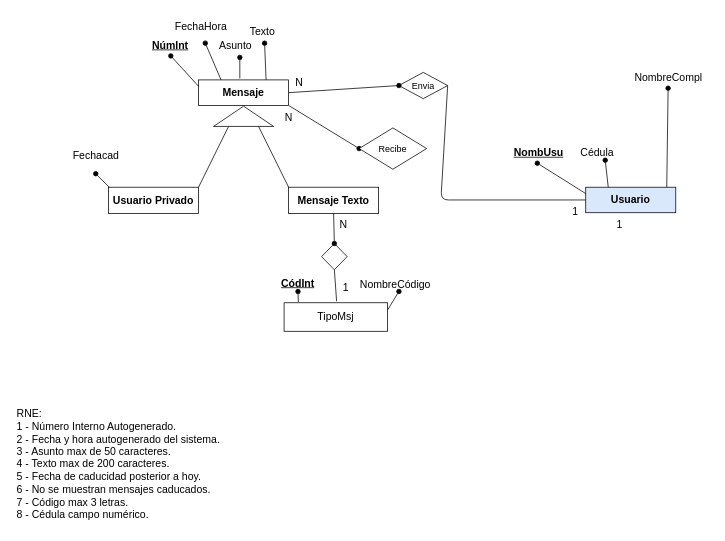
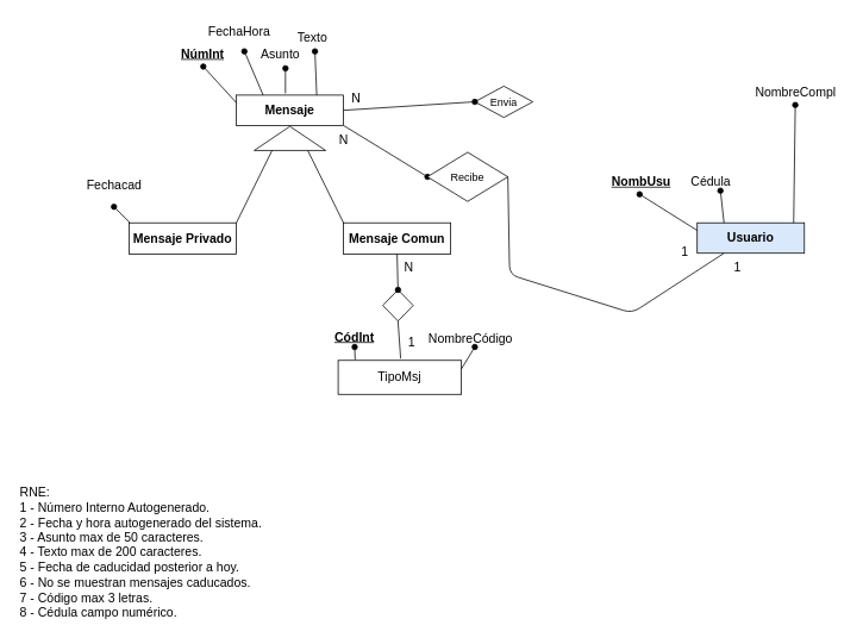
- <mxCell id="23" value="" style="endArrow=none;html=1;rounded=1;fontSize=14;exitX=1;exitY=0.5;exitDx=0;exitDy=0;entryX=0;entryY=0.5;entryDx=0;entryDy=0;" parent="1" source="21" target="17" edge="1"><mxGeometry width="50" height="50" relative="1" as="geometry"><mxPoint x="640" y="256" as="sourcePoint" /><mxPoint x="722" y="266" as="targetPoint" /><Array as="points"><mxPoint x="587" y="266" /></Array></mxGeometry></mxCell>
- <mxCell id="6" value="&lt;font style=&quot;font-size: 14px;&quot;&gt;&lt;b&gt;Usuario Privado&lt;/b&gt;&lt;/font&gt;" style="rounded=0;whiteSpace=wrap;html=1;" parent="1" vertex="1"><mxGeometry x="144" y="249" width="120" height="35" as="geometry" /></mxCell>
+ <mxCell id="6" value="&lt;font style=&quot;font-size: 14px;&quot;&gt;&lt;b&gt;Mensaje Privado&lt;/b&gt;&lt;/font&gt;" style="rounded=0;whiteSpace=wrap;html=1;" parent="1" vertex="1"><mxGeometry x="144" y="249" width="120" height="35" as="geometry" /></mxCell>
- <mxCell id="5" value="&lt;font style=&quot;font-size: 14px;&quot;&gt;&lt;b&gt;Mensaje Texto&lt;/b&gt;&lt;/font&gt;" style="rounded=0;whiteSpace=wrap;html=1;" parent="1" vertex="1"><mxGeometry x="384" y="249" width="120" height="35" as="geometry" /></mxCell>
+ <mxCell id="5" value="&lt;font style=&quot;font-size: 14px;&quot;&gt;&lt;b&gt;Mensaje Comun&lt;/b&gt;&lt;/font&gt;" style="rounded=0;whiteSpace=wrap;html=1;" parent="1" vertex="1"><mxGeometry x="384" y="249" width="120" height="35" as="geometry" /></mxCell>
+ <mxCell id="43" value="" style="endArrow=none;html=1;rounded=1;fontSize=14;exitX=1;exitY=0.5;exitDx=0;exitDy=0;entryX=0.25;entryY=1;entryDx=0;entryDy=0;" parent="1" source="42" target="17" edge="1"><mxGeometry width="50" height="50" relative="1" as="geometry"><mxPoint x="587" y="330" as="sourcePoint" /><mxPoint x="727" y="340" as="targetPoint" /><Array as="points"><mxPoint x="570" y="307" /><mxPoint x="707" y="350" /></Array></mxGeometry></mxCell>
